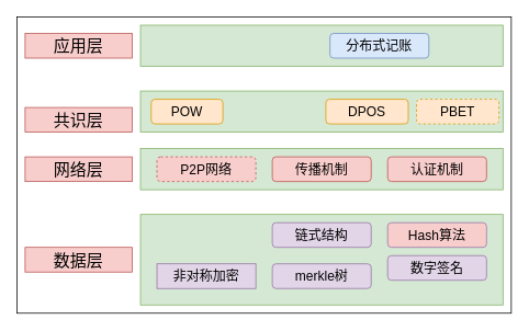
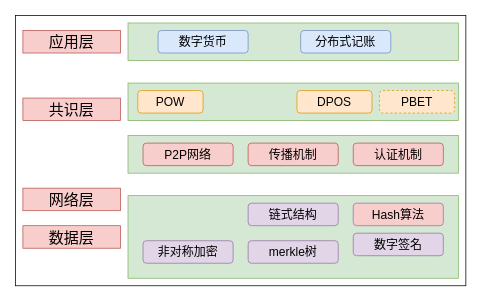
+ <mxCell id="22" value="数字货币" style="rounded=1;whiteSpace=wrap;html=1;align=center;fontSize=16;fillColor=#dae8fc;strokeColor=#6c8ebf;" vertex="1" parent="1"><mxGeometry x="210" y="40" width="120" height="30" as="geometry" /></mxCell>
- <mxCell id="15" value="网络层" style="text;html=1;strokeColor=#b85450;fillColor=#f8cecc;align=center;verticalAlign=middle;whiteSpace=wrap;rounded=0;fontSize=20;" vertex="1" parent="1"><mxGeometry x="30" y="190" width="130" height="30" as="geometry" /></mxCell>
+ <mxCell id="15" value="网络层" style="text;html=1;strokeColor=#b85450;fillColor=#f8cecc;align=center;verticalAlign=middle;whiteSpace=wrap;rounded=0;fontSize=20;" vertex="1" parent="1"><mxGeometry x="30" y="250" width="130" height="30" as="geometry" /></mxCell>
- <mxCell id="19" value="P2P网络" style="rounded=1;whiteSpace=wrap;html=1;align=center;fontSize=16;fillColor=#f8cecc;strokeColor=#b85450;dashed=1;" vertex="1" parent="1"><mxGeometry x="190" y="190" width="120" height="30" as="geometry" /></mxCell>
+ <mxCell id="19" value="P2P网络" style="rounded=1;whiteSpace=wrap;html=1;align=center;fontSize=16;fillColor=#f8cecc;strokeColor=#b85450;" vertex="1" parent="1"><mxGeometry x="190" y="190" width="120" height="30" as="geometry" /></mxCell>
- <mxCell id="9" value="非对称加密" style="whiteSpace=wrap;html=1;align=center;fontSize=16;fillColor=#e1d5e7;strokeColor=#9673a6;rounded=0;" vertex="1" parent="1"><mxGeometry x="190" y="320" width="120" height="30" as="geometry" /></mxCell>
+ <mxCell id="9" value="非对称加密" style="rounded=1;whiteSpace=wrap;html=1;align=center;fontSize=16;fillColor=#e1d5e7;strokeColor=#9673a6;" vertex="1" parent="1"><mxGeometry x="190" y="320" width="120" height="30" as="geometry" /></mxCell>
